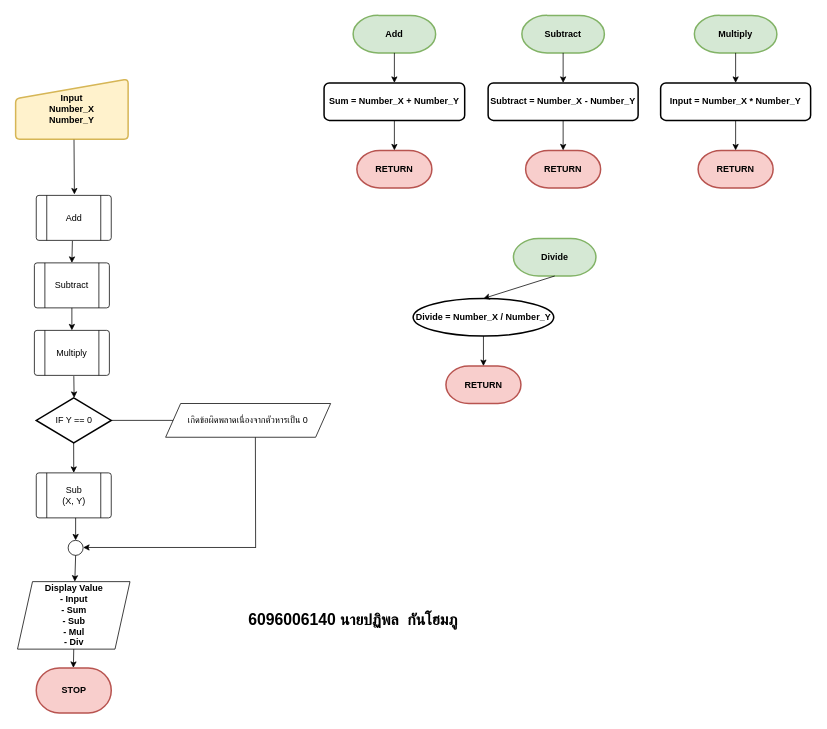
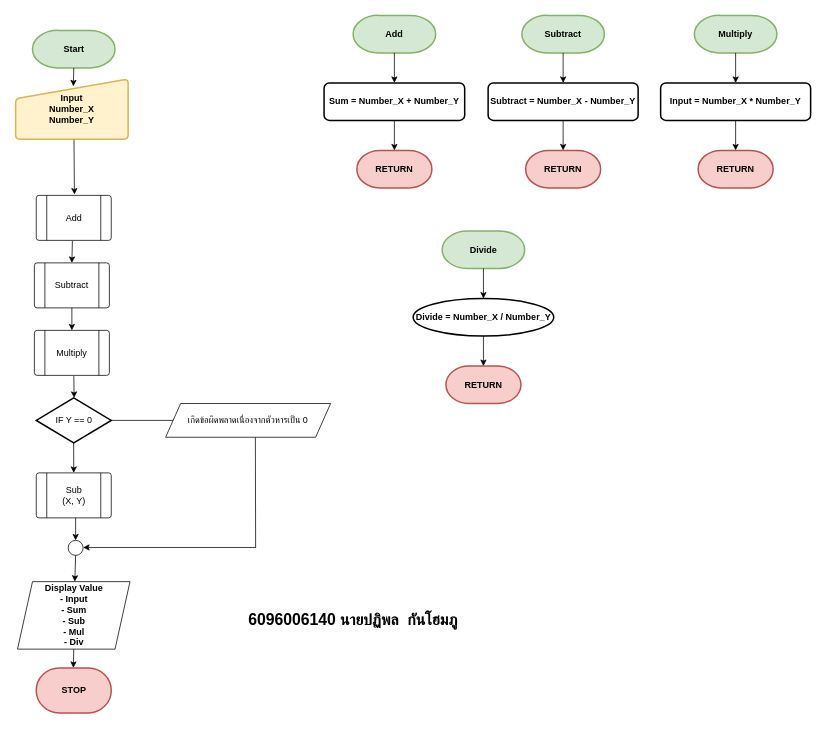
+ <mxCell id="2" value="Start" style="strokeWidth=2;html=1;shape=mxgraph.flowchart.terminator;whiteSpace=wrap;fontStyle=1;fillColor=#d5e8d4;strokeColor=#82b366;" parent="1" vertex="1"><mxGeometry x="42.5" y="40" width="110" height="50" as="geometry" /></mxCell>
+ <mxCell id="20" value="" style="endArrow=classic;html=1;rounded=0;entryX=0.513;entryY=0.119;entryDx=0;entryDy=0;entryPerimeter=0;exitX=0.5;exitY=1;exitDx=0;exitDy=0;exitPerimeter=0;" edge="1" parent="1" source="2" target="7"><mxGeometry width="50" height="50" relative="1" as="geometry"><mxPoint x="108" y="231" as="sourcePoint" /><mxPoint x="108.366" y="268.78" as="targetPoint" /></mxGeometry></mxCell>
- <mxCell id="39" value="Divide" style="strokeWidth=2;html=1;shape=mxgraph.flowchart.terminator;whiteSpace=wrap;fontStyle=1;fillColor=#d5e8d4;strokeColor=#82b366;" vertex="1" parent="1"><mxGeometry x="683.75" y="317.5" width="110" height="50" as="geometry" /></mxCell>
+ <mxCell id="39" value="Divide" style="strokeWidth=2;html=1;shape=mxgraph.flowchart.terminator;whiteSpace=wrap;fontStyle=1;fillColor=#d5e8d4;strokeColor=#82b366;" vertex="1" parent="1"><mxGeometry x="588.75" y="307.5" width="110" height="50" as="geometry" /></mxCell>
